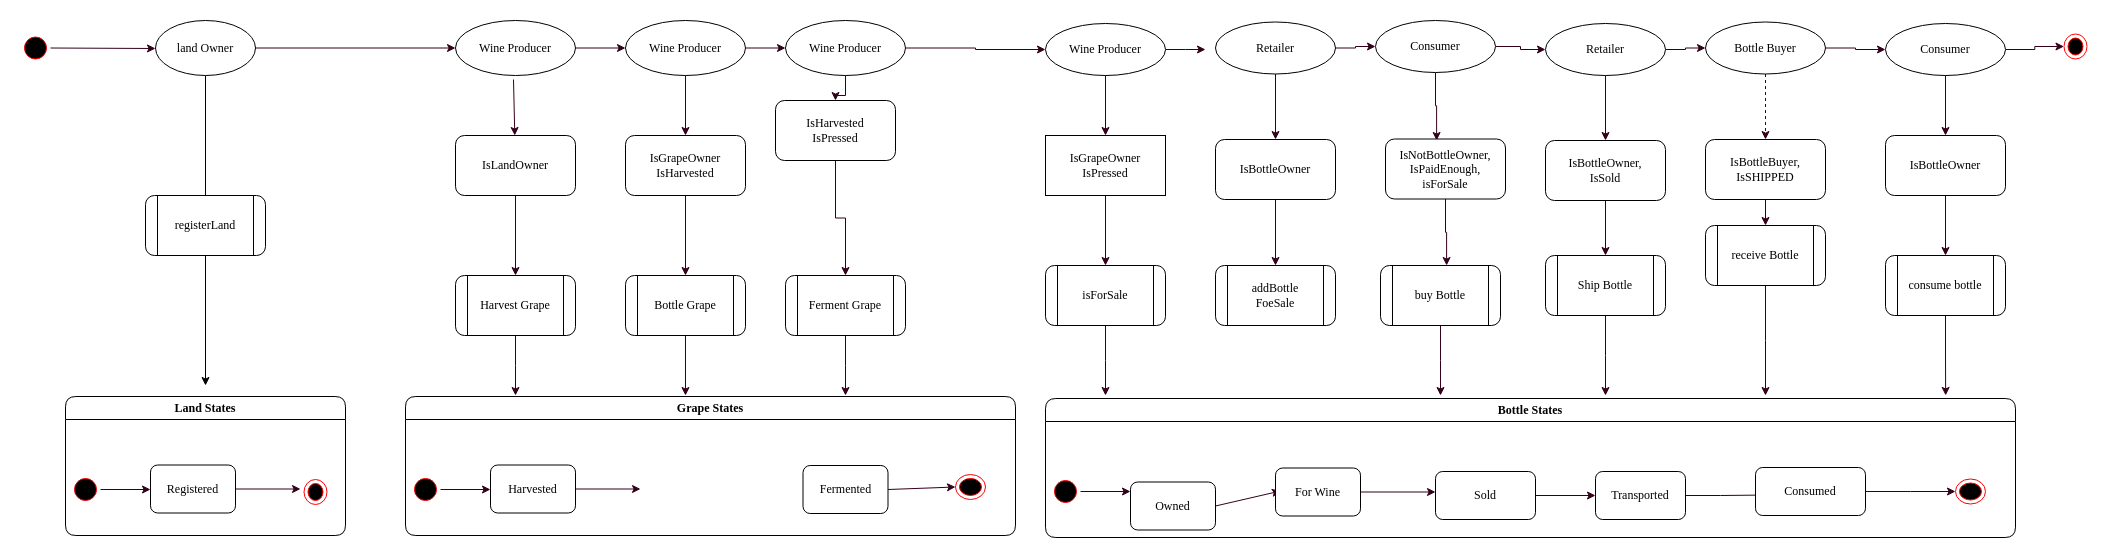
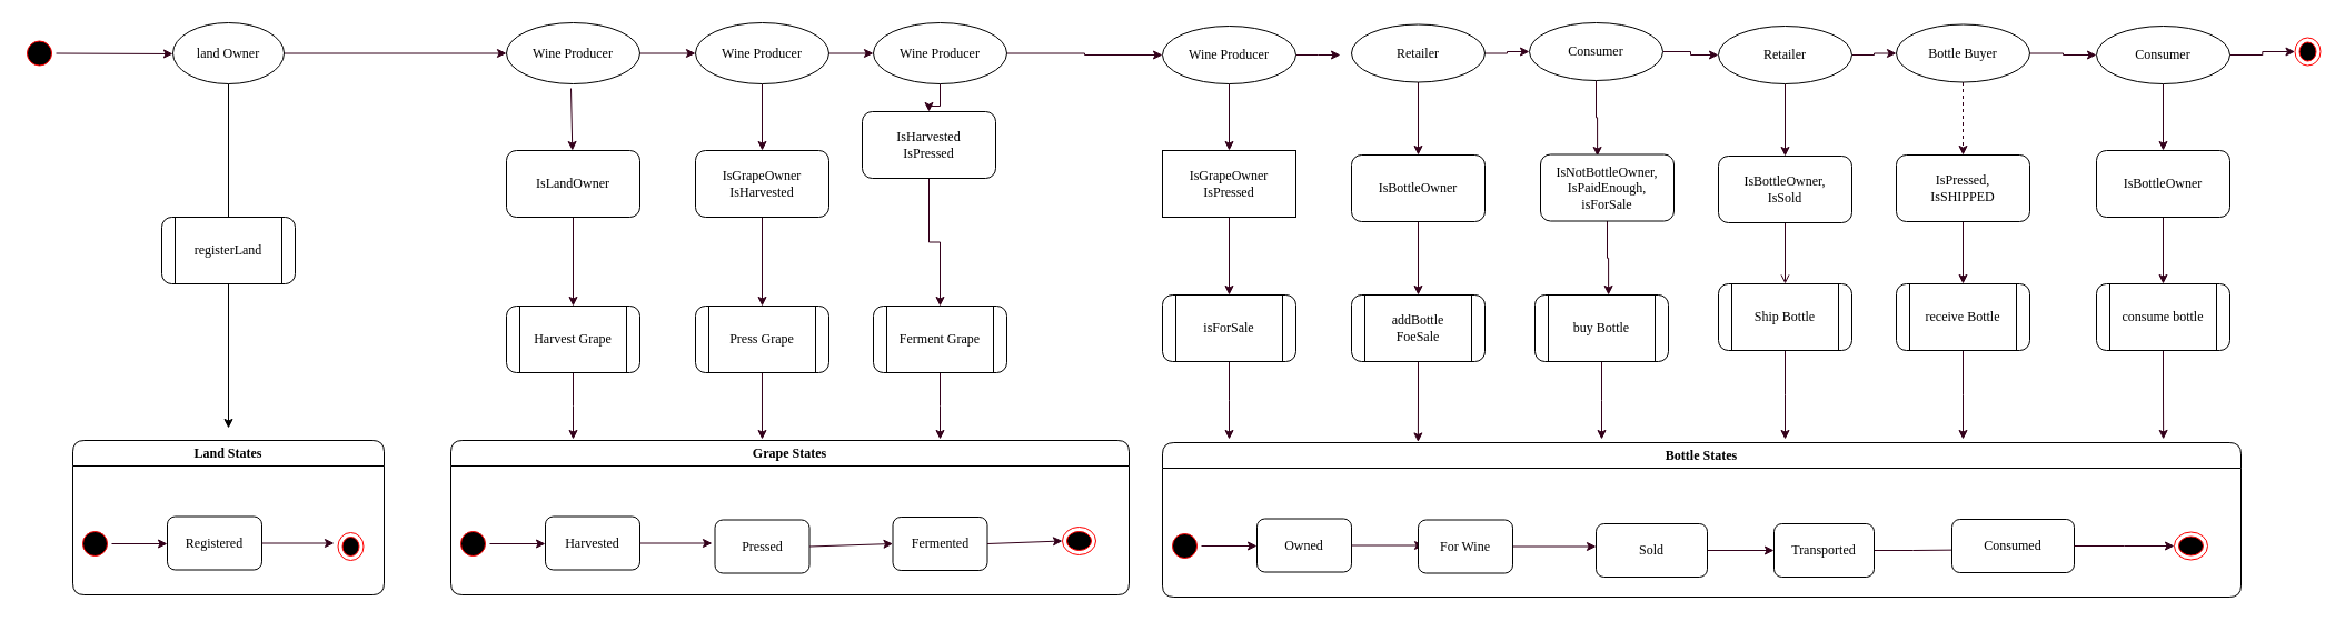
- <mxCell id="99" value="IsBottleBuyer,&lt;br&gt;IsSHIPPED" style="rounded=1;whiteSpace=wrap;html=1;shadow=0;comic=0;strokeWidth=1;fontFamily=Verdana;" vertex="1" parent="1"><mxGeometry x="1705" y="139" width="120" height="60" as="geometry" /></mxCell>
+ <mxCell id="99" value="IsPressed,&lt;br&gt;IsSHIPPED" style="rounded=1;whiteSpace=wrap;html=1;shadow=0;comic=0;strokeWidth=1;fontFamily=Verdana;" vertex="1" parent="1"><mxGeometry x="1705" y="139" width="120" height="60" as="geometry" /></mxCell>
- <mxCell id="96" value="" style="edgeStyle=orthogonalEdgeStyle;rounded=0;orthogonalLoop=1;jettySize=auto;html=1;strokeColor=#33001A;fillColor=#1A1A1A;fontFamily=Verdana;" edge="1" parent="1" source="97" target="85"><mxGeometry relative="1" as="geometry" /></mxCell>
+ <mxCell id="96" value="" style="edgeStyle=orthogonalEdgeStyle;rounded=0;orthogonalLoop=1;jettySize=auto;html=1;strokeColor=#33001A;fillColor=#1A1A1A;fontFamily=Verdana;endArrow=open;" edge="1" parent="1" source="97" target="85"><mxGeometry relative="1" as="geometry" /></mxCell>
- <mxCell id="87" value="receive Bottle" style="shape=process;whiteSpace=wrap;html=1;backgroundOutline=1;rounded=1;shadow=0;comic=0;strokeWidth=1;fontFamily=Verdana;" vertex="1" parent="1"><mxGeometry x="1705" y="225" width="120" height="60" as="geometry" /></mxCell>
+ <mxCell id="87" value="receive Bottle" style="shape=process;whiteSpace=wrap;html=1;backgroundOutline=1;rounded=1;shadow=0;comic=0;strokeWidth=1;fontFamily=Verdana;" vertex="1" parent="1"><mxGeometry x="1705" y="255" width="120" height="60" as="geometry" /></mxCell>
- <mxCell id="35" value="Bottle Grape" style="shape=process;whiteSpace=wrap;html=1;backgroundOutline=1;rounded=1;shadow=0;comic=0;strokeWidth=1;fontFamily=Verdana;" vertex="1" parent="1"><mxGeometry x="625" y="275" width="120" height="60" as="geometry" /></mxCell>
+ <mxCell id="35" value="Press Grape" style="shape=process;whiteSpace=wrap;html=1;backgroundOutline=1;rounded=1;shadow=0;comic=0;strokeWidth=1;fontFamily=Verdana;" vertex="1" parent="1"><mxGeometry x="625" y="275" width="120" height="60" as="geometry" /></mxCell>
+ <mxCell id="80" style="edgeStyle=orthogonalEdgeStyle;rounded=0;orthogonalLoop=1;jettySize=auto;html=1;entryX=0.237;entryY=-0.004;entryDx=0;entryDy=0;entryPerimeter=0;strokeColor=#33001A;fillColor=#1A1A1A;fontFamily=Verdana;" edge="1" parent="1" source="81" target="64"><mxGeometry relative="1" as="geometry" /></mxCell>
+ <mxCell id="30" value="" style="endArrow=classic;html=1;strokeColor=#33001A;fillColor=#1A1A1A;fontFamily=Verdana;entryX=0;entryY=0.5;entryDx=0;entryDy=0;exitX=1;exitY=0.5;exitDx=0;exitDy=0;" edge="1" parent="1" source="28" target="29"><mxGeometry width="50" height="50" relative="1" as="geometry"><mxPoint x="735" y="489" as="sourcePoint" /><mxPoint x="775" y="485" as="targetPoint" /></mxGeometry></mxCell>
+ <mxCell id="28" value="Pressed" style="rounded=1;whiteSpace=wrap;html=1;shadow=0;comic=0;strokeWidth=1;fontFamily=Verdana;" vertex="1" parent="1"><mxGeometry x="642.5" y="467.5" width="85" height="48" as="geometry" /></mxCell>
- <mxCell id="67" value="Owned" style="rounded=1;whiteSpace=wrap;html=1;shadow=0;comic=0;strokeWidth=1;fontFamily=Verdana;" vertex="1" parent="64"><mxGeometry x="85" y="83.5" width="85" height="48" as="geometry" /></mxCell>
+ <mxCell id="67" value="Owned" style="rounded=1;whiteSpace=wrap;html=1;shadow=0;comic=0;strokeWidth=1;fontFamily=Verdana;" vertex="1" parent="64"><mxGeometry x="85" y="68.5" width="85" height="48" as="geometry" /></mxCell>
